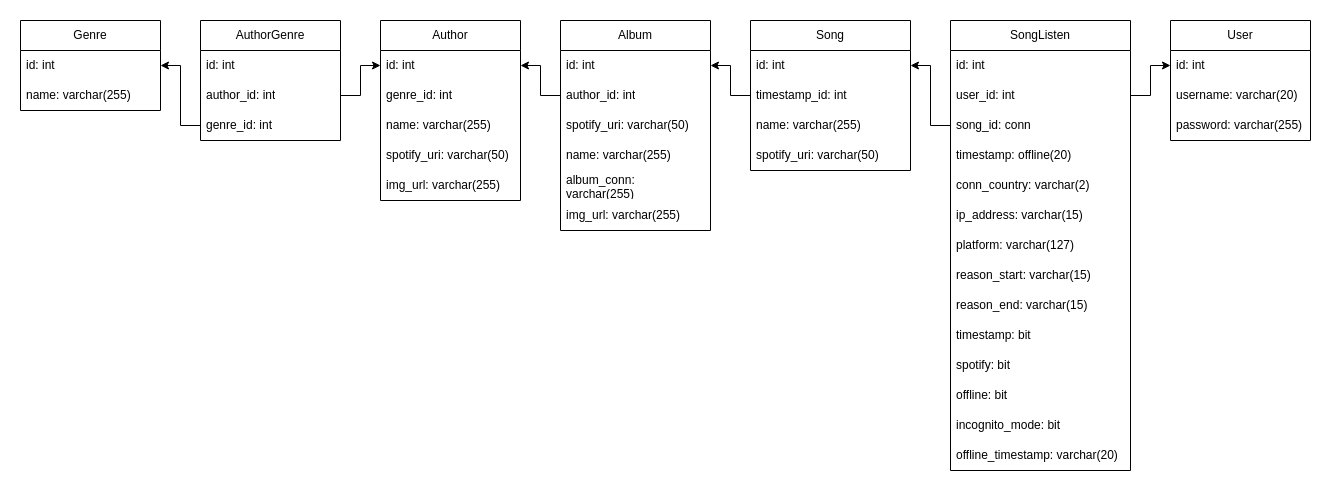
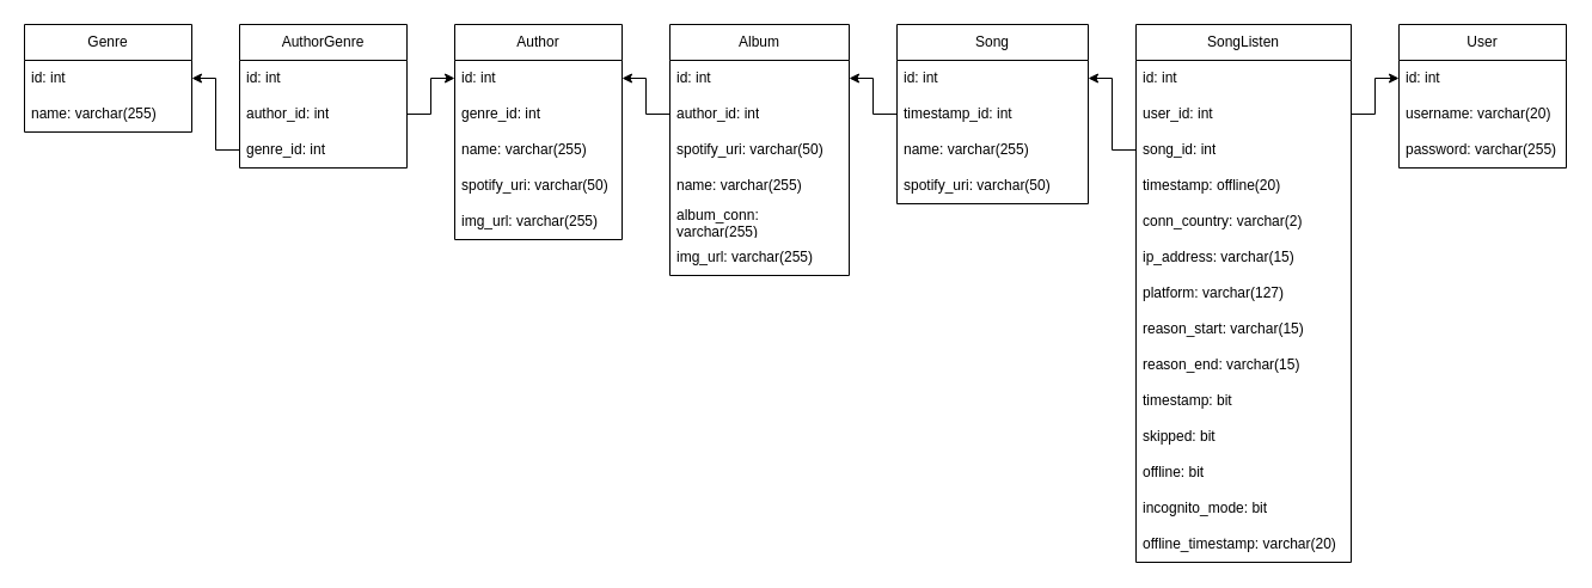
- <mxCell id="9" value="song_id: conn" style="text;strokeColor=none;fillColor=none;align=left;verticalAlign=middle;spacingLeft=4;spacingRight=4;overflow=hidden;points=[[0,0.5],[1,0.5]];portConstraint=eastwest;rotatable=0;whiteSpace=wrap;html=1;" vertex="1" parent="6"><mxGeometry y="90" width="180" height="30" as="geometry" /></mxCell>
+ <mxCell id="9" value="song_id: int" style="text;strokeColor=none;fillColor=none;align=left;verticalAlign=middle;spacingLeft=4;spacingRight=4;overflow=hidden;points=[[0,0.5],[1,0.5]];portConstraint=eastwest;rotatable=0;whiteSpace=wrap;html=1;" vertex="1" parent="6"><mxGeometry y="90" width="180" height="30" as="geometry" /></mxCell>
- <mxCell id="17" value="spotify: bit" style="text;strokeColor=none;fillColor=none;align=left;verticalAlign=middle;spacingLeft=4;spacingRight=4;overflow=hidden;points=[[0,0.5],[1,0.5]];portConstraint=eastwest;rotatable=0;whiteSpace=wrap;html=1;" vertex="1" parent="6"><mxGeometry y="330" width="180" height="30" as="geometry" /></mxCell>
+ <mxCell id="17" value="skipped: bit" style="text;strokeColor=none;fillColor=none;align=left;verticalAlign=middle;spacingLeft=4;spacingRight=4;overflow=hidden;points=[[0,0.5],[1,0.5]];portConstraint=eastwest;rotatable=0;whiteSpace=wrap;html=1;" vertex="1" parent="6"><mxGeometry y="330" width="180" height="30" as="geometry" /></mxCell>
